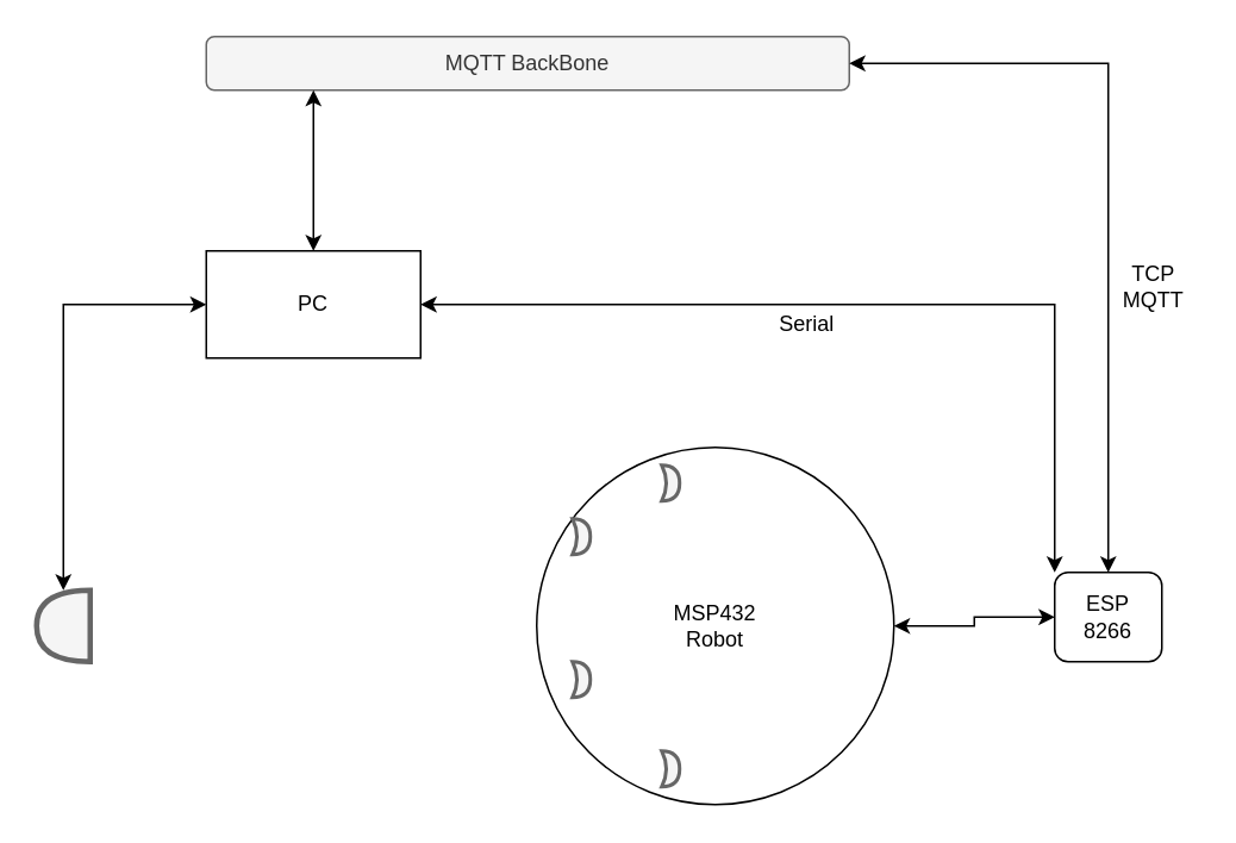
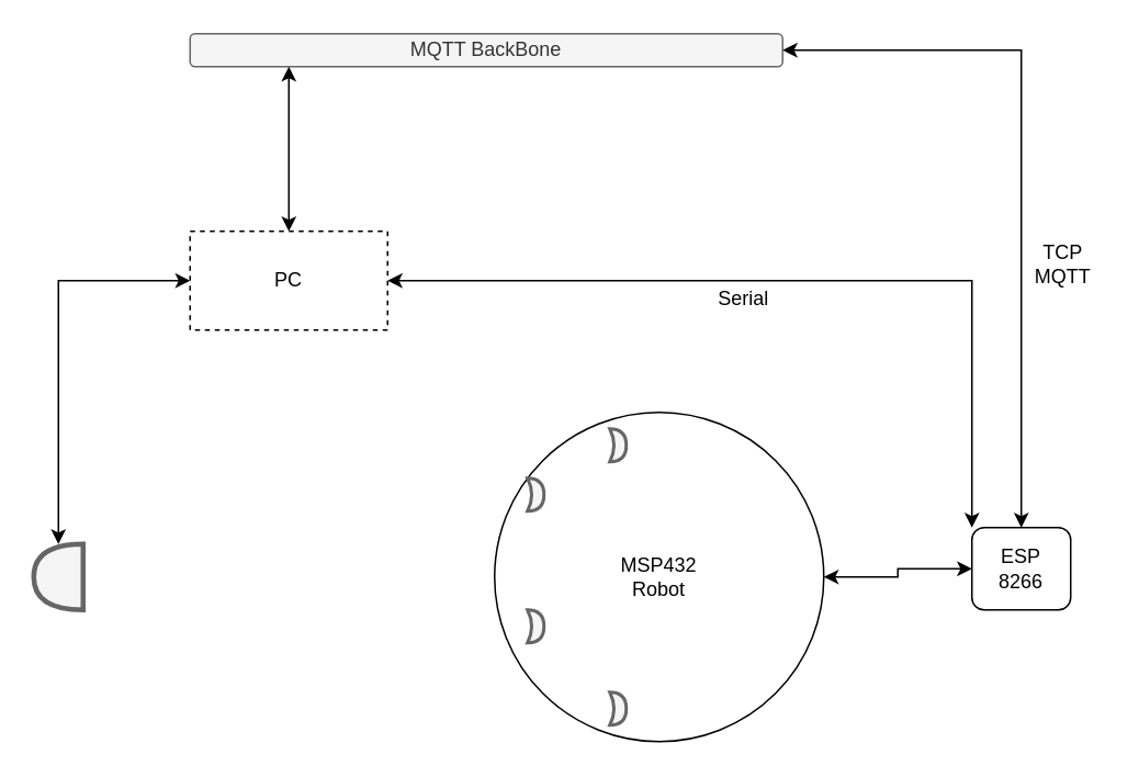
- <mxCell id="2" value="MQTT BackBone" style="rounded=1;whiteSpace=wrap;html=1;fillColor=#f5f5f5;strokeColor=#666666;fontColor=#333333;" vertex="1" parent="1"><mxGeometry x="115" y="20" width="360" height="30" as="geometry" /></mxCell>
+ <mxCell id="2" value="MQTT BackBone" style="rounded=1;whiteSpace=wrap;html=1;fillColor=#f5f5f5;strokeColor=#666666;fontColor=#333333;" vertex="1" parent="1"><mxGeometry x="115" y="20" width="360" height="20" as="geometry" /></mxCell>
- <mxCell id="16" value="PC" style="rounded=0;whiteSpace=wrap;html=1;strokeWidth=1;" vertex="1" parent="1"><mxGeometry x="115" y="140" width="120" height="60" as="geometry" /></mxCell>
+ <mxCell id="16" value="PC" style="rounded=0;whiteSpace=wrap;html=1;strokeWidth=1;dashed=1;" vertex="1" parent="1"><mxGeometry x="115" y="140" width="120" height="60" as="geometry" /></mxCell>
